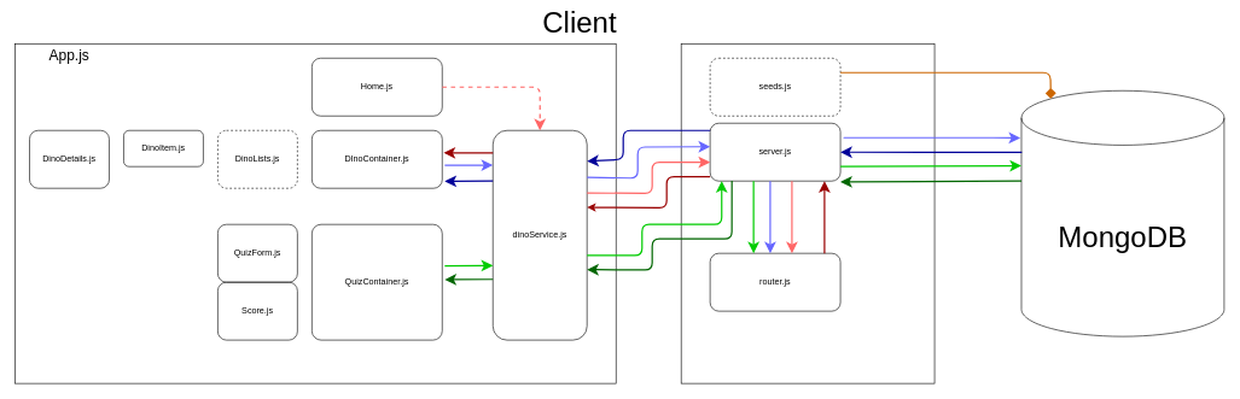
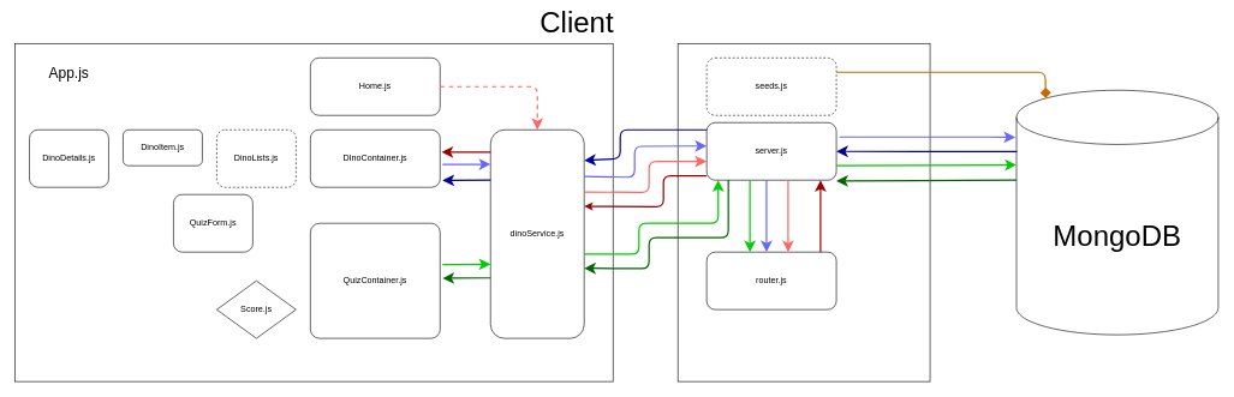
- <mxCell id="39" value="&lt;font style=&quot;font-size: 20px&quot;&gt;App.js&lt;/font&gt;" style="text;html=1;strokeColor=none;fillColor=none;align=center;verticalAlign=middle;whiteSpace=wrap;rounded=0;" vertex="1" parent="1"><mxGeometry x="75" y="65" width="40" height="20" as="geometry" /></mxCell>
+ <mxCell id="39" value="&lt;font style=&quot;font-size: 20px&quot;&gt;App.js&lt;/font&gt;" style="text;html=1;strokeColor=none;fillColor=none;align=center;verticalAlign=middle;whiteSpace=wrap;rounded=0;" vertex="1" parent="1"><mxGeometry x="75" y="90" width="40" height="20" as="geometry" /></mxCell>
- <mxCell id="11" value="QuizForm.js" style="rounded=1;whiteSpace=wrap;html=1;fillColor=none;" vertex="1" parent="1"><mxGeometry x="300" y="310" width="110" height="80" as="geometry" /></mxCell>
+ <mxCell id="11" value="QuizForm.js" style="rounded=1;whiteSpace=wrap;html=1;fillColor=none;" vertex="1" parent="1"><mxGeometry x="240" y="270" width="110" height="80" as="geometry" /></mxCell>
- <mxCell id="14" value="Score.js" style="rounded=1;whiteSpace=wrap;html=1;fillColor=none;" vertex="1" parent="1"><mxGeometry x="300" y="390" width="110" height="80" as="geometry" /></mxCell>
+ <mxCell id="14" value="Score.js" style="rhombus;whiteSpace=wrap;html=1;fillColor=none;" vertex="1" parent="1"><mxGeometry x="300" y="390" width="110" height="80" as="geometry" /></mxCell>
